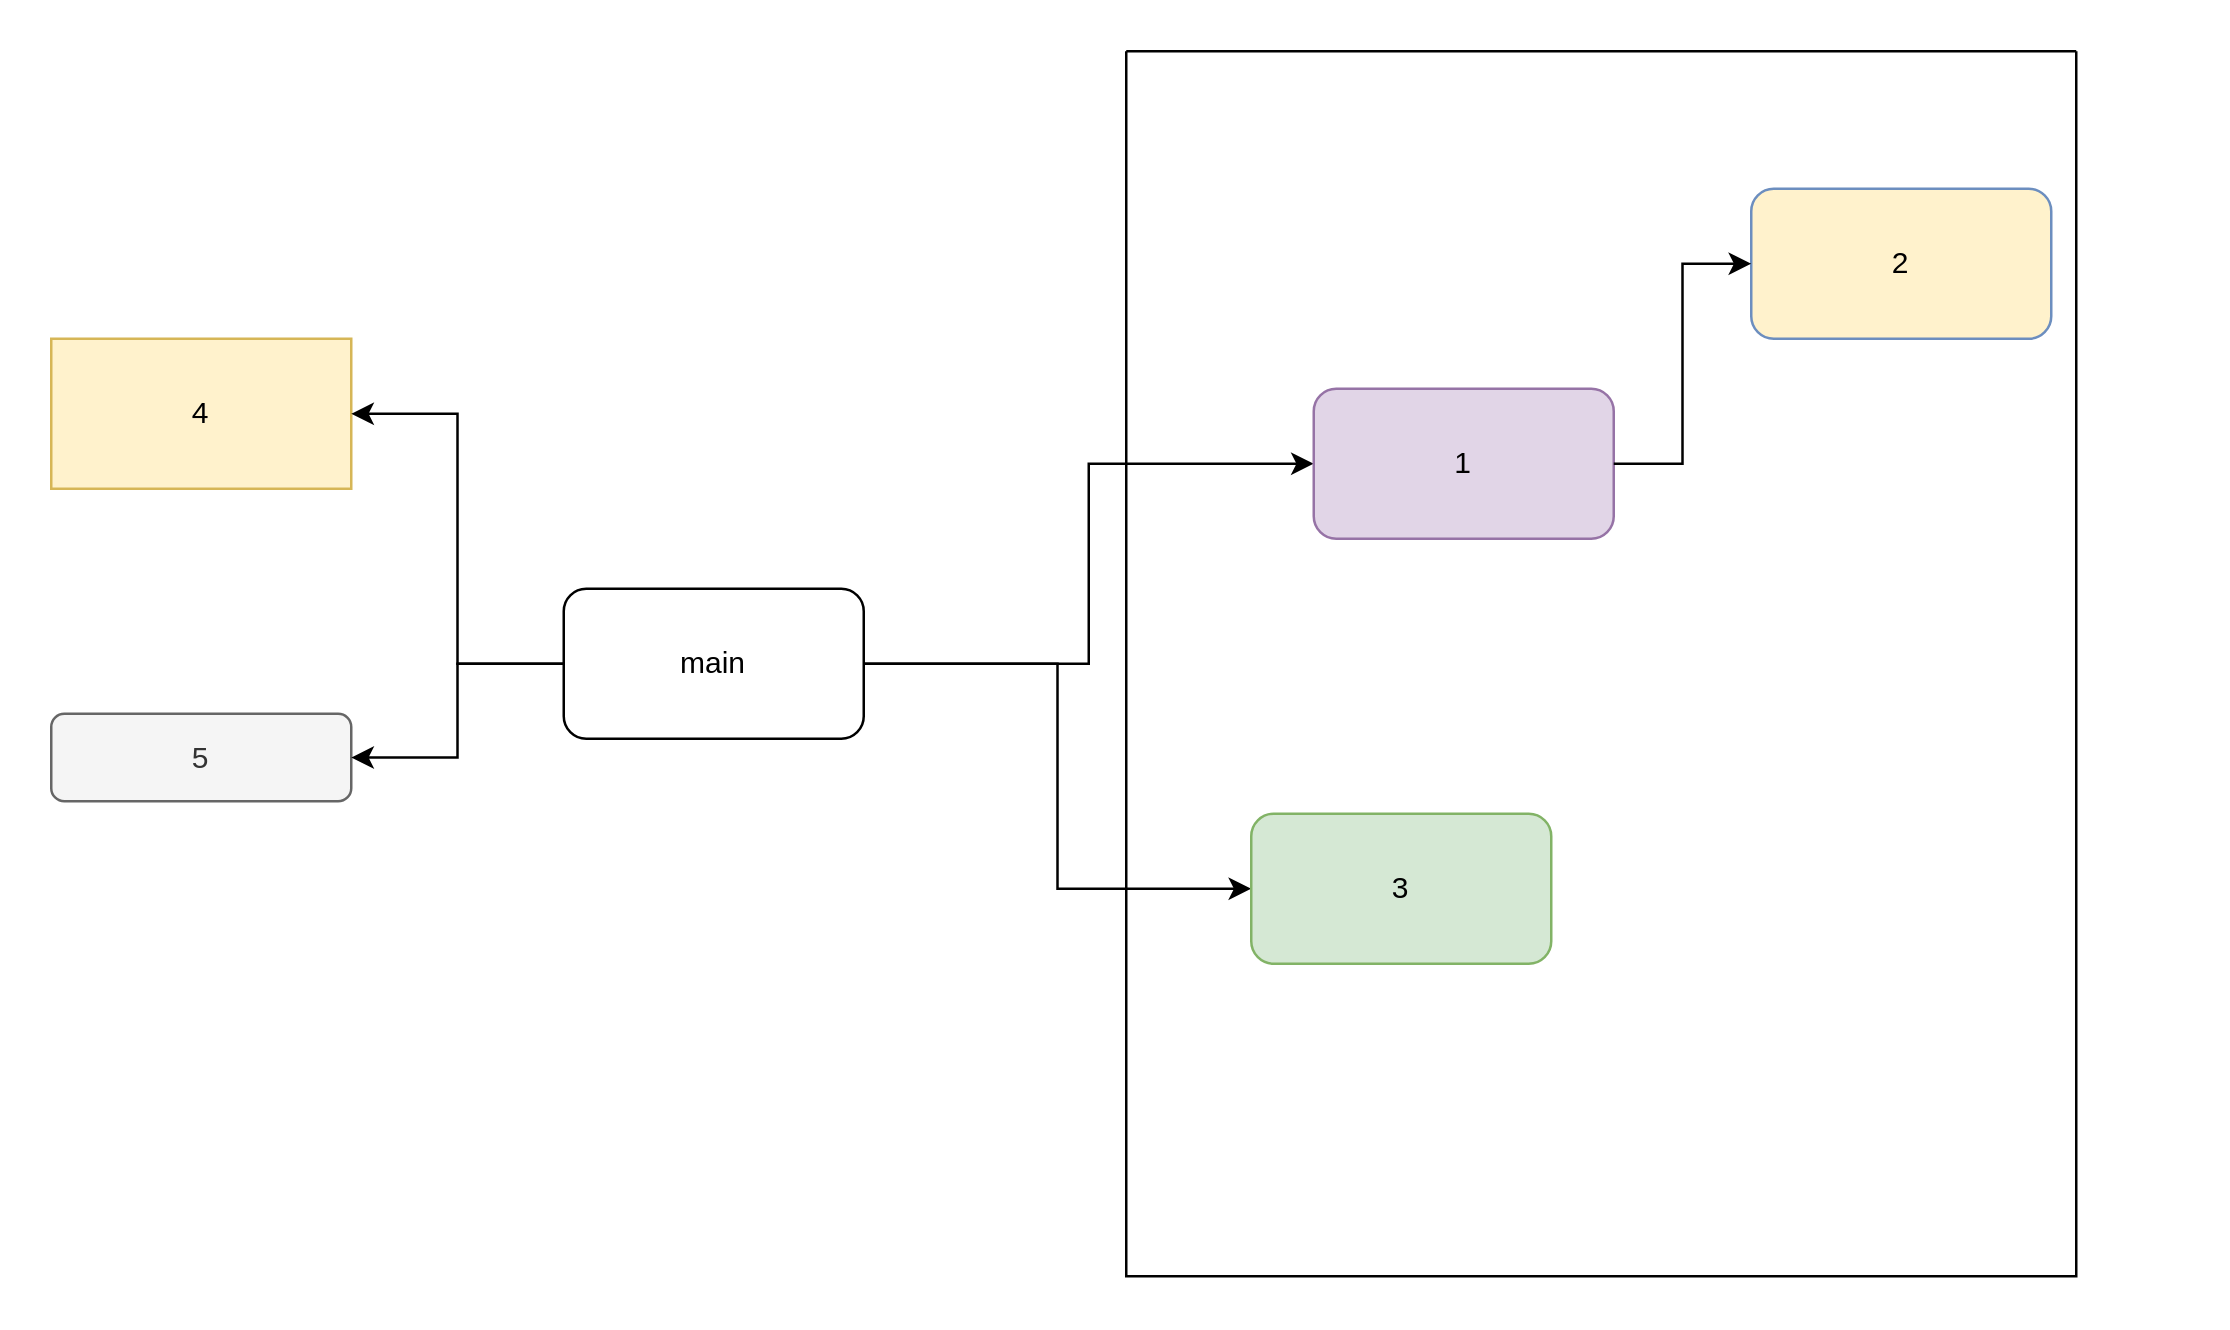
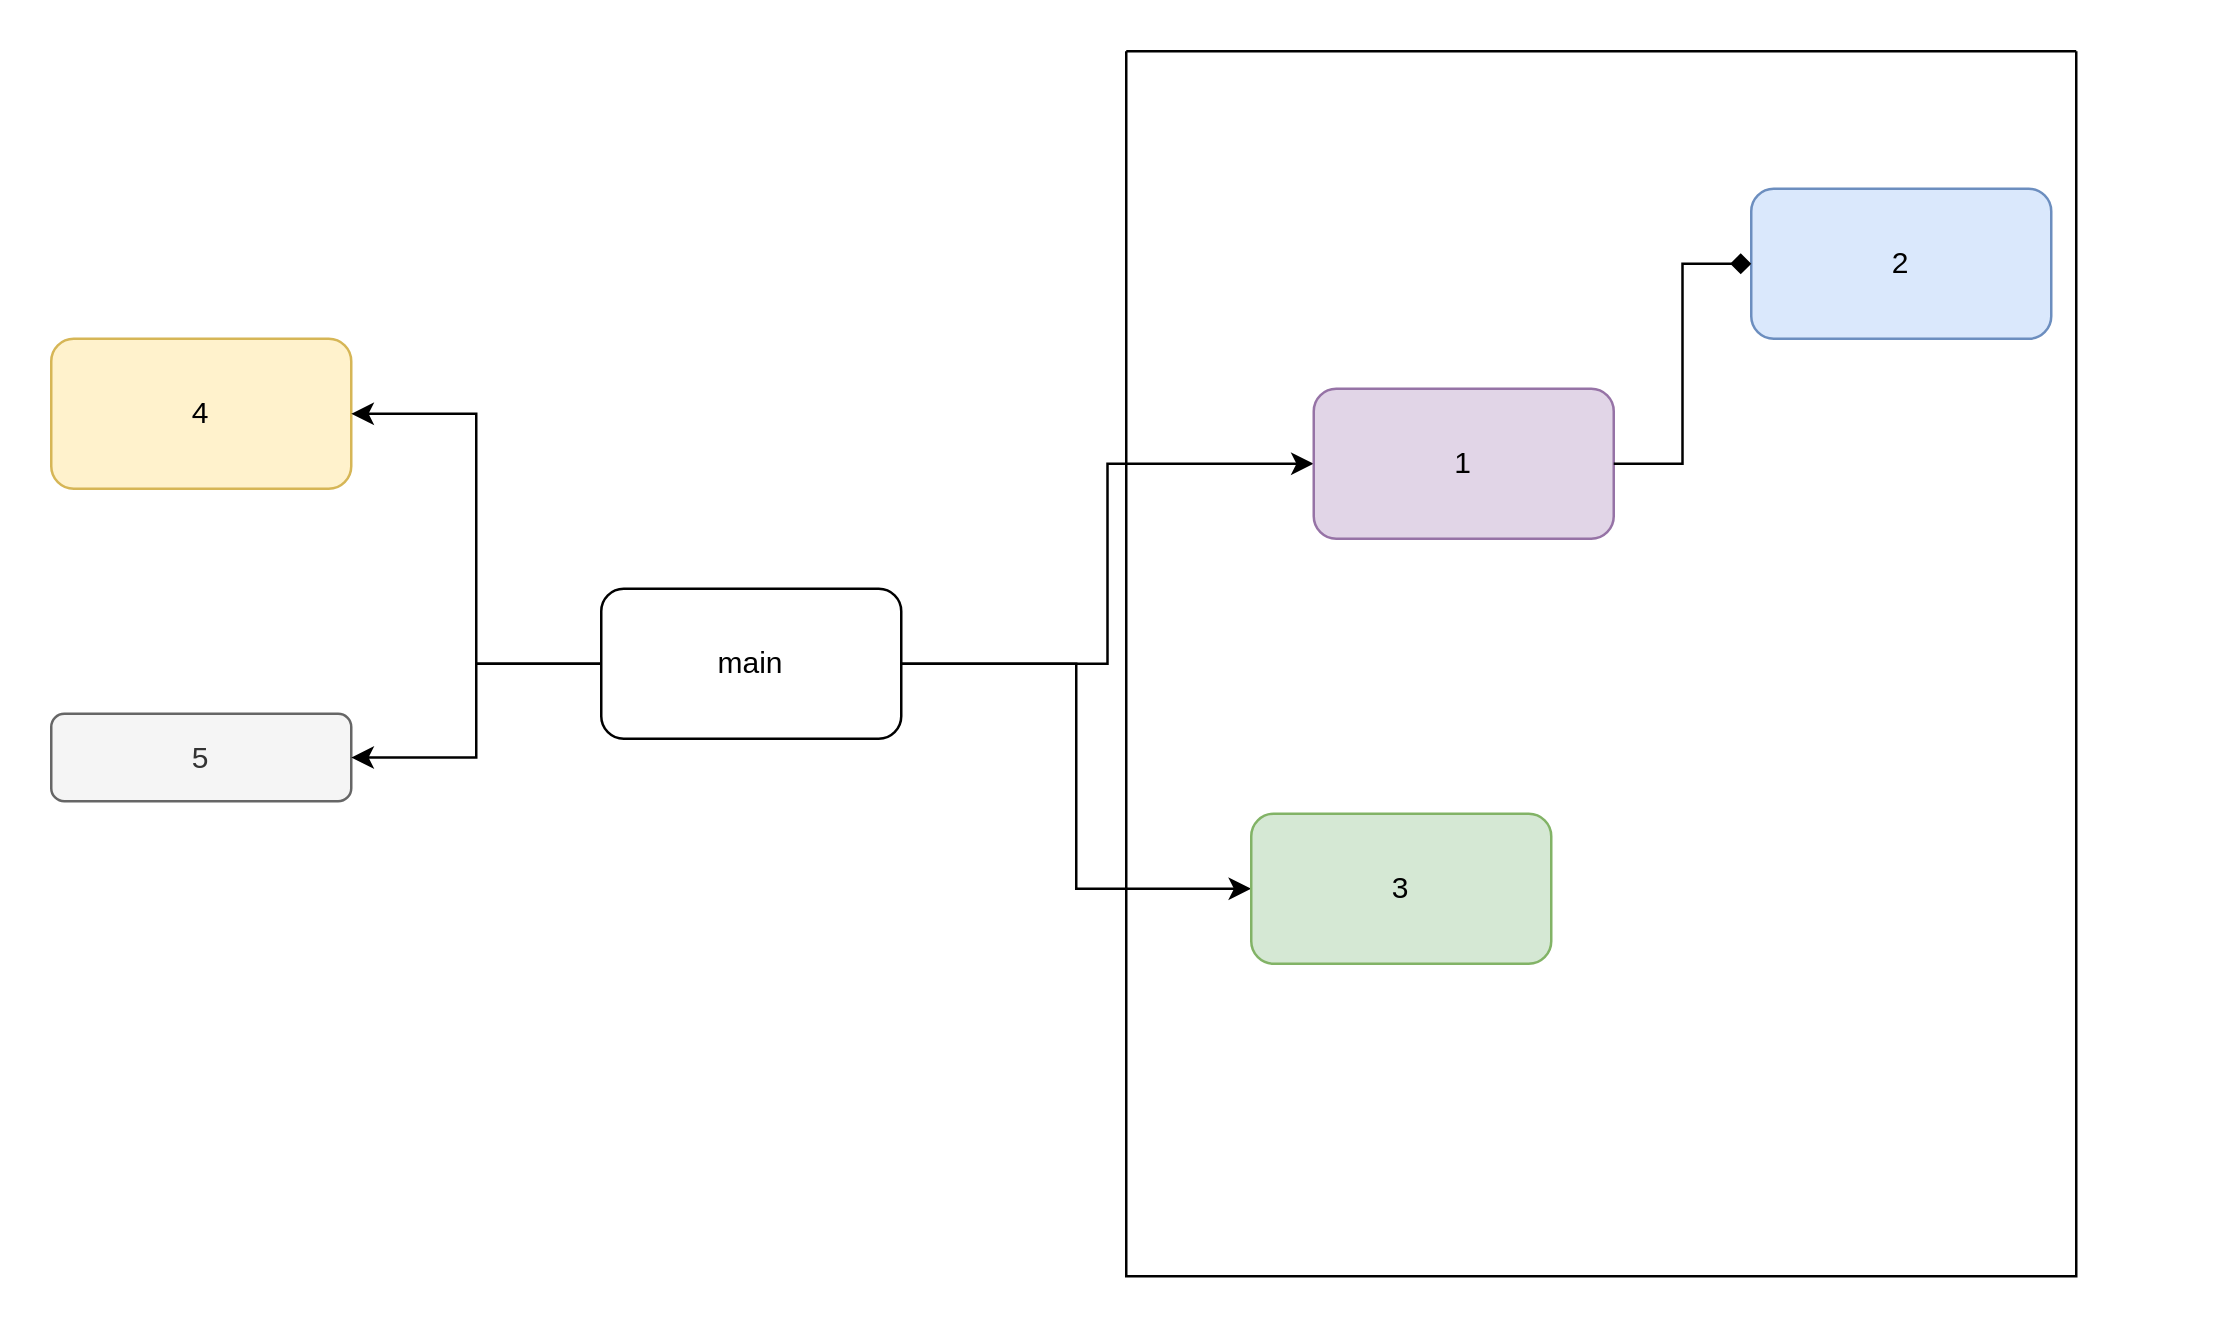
- <mxCell id="14" value="" style="endArrow=classic;html=1;rounded=0;entryX=0;entryY=0.5;entryDx=0;entryDy=0;exitX=1;exitY=0.5;exitDx=0;exitDy=0;orthogonal=0;edgeStyle=orthogonalEdgeStyle;" edge="1" parent="10" source="13" target="11"><mxGeometry width="50" height="50" relative="1" as="geometry"><mxPoint x="-300" y="320" as="sourcePoint" /><mxPoint x="-250" y="270" as="targetPoint" /></mxGeometry></mxCell>
+ <mxCell id="14" value="" style="endArrow=diamond;html=1;rounded=0;entryX=0;entryY=0.5;entryDx=0;entryDy=0;exitX=1;exitY=0.5;exitDx=0;exitDy=0;orthogonal=0;edgeStyle=orthogonalEdgeStyle;" edge="1" parent="10" source="13" target="11"><mxGeometry width="50" height="50" relative="1" as="geometry"><mxPoint x="-300" y="320" as="sourcePoint" /><mxPoint x="-250" y="270" as="targetPoint" /></mxGeometry></mxCell>
- <mxCell id="11" value="2" style="rounded=1;whiteSpace=wrap;html=1;fillColor=#fff2cc;strokeColor=#6c8ebf;" vertex="1" parent="10"><mxGeometry x="200" width="120" height="60" as="geometry" /></mxCell>
+ <mxCell id="11" value="2" style="rounded=1;whiteSpace=wrap;html=1;fillColor=#dae8fc;strokeColor=#6c8ebf;" vertex="1" parent="10"><mxGeometry x="200" width="120" height="60" as="geometry" /></mxCell>
- <mxCell id="4" value="4" style="whiteSpace=wrap;html=1;fillColor=#fff2cc;strokeColor=#d6b656;rounded=0;" vertex="1" parent="1"><mxGeometry x="20" y="135" width="120" height="60" as="geometry" /></mxCell>
+ <mxCell id="4" value="4" style="rounded=1;whiteSpace=wrap;html=1;fillColor=#fff2cc;strokeColor=#d6b656;" vertex="1" parent="1"><mxGeometry x="20" y="135" width="120" height="60" as="geometry" /></mxCell>
- <mxCell id="2" value="main" style="rounded=1;whiteSpace=wrap;html=1;" vertex="1" parent="1"><mxGeometry x="225" y="235" width="120" height="60" as="geometry" /></mxCell>
+ <mxCell id="2" value="main" style="rounded=1;whiteSpace=wrap;html=1;" vertex="1" parent="1"><mxGeometry x="240" y="235" width="120" height="60" as="geometry" /></mxCell>
